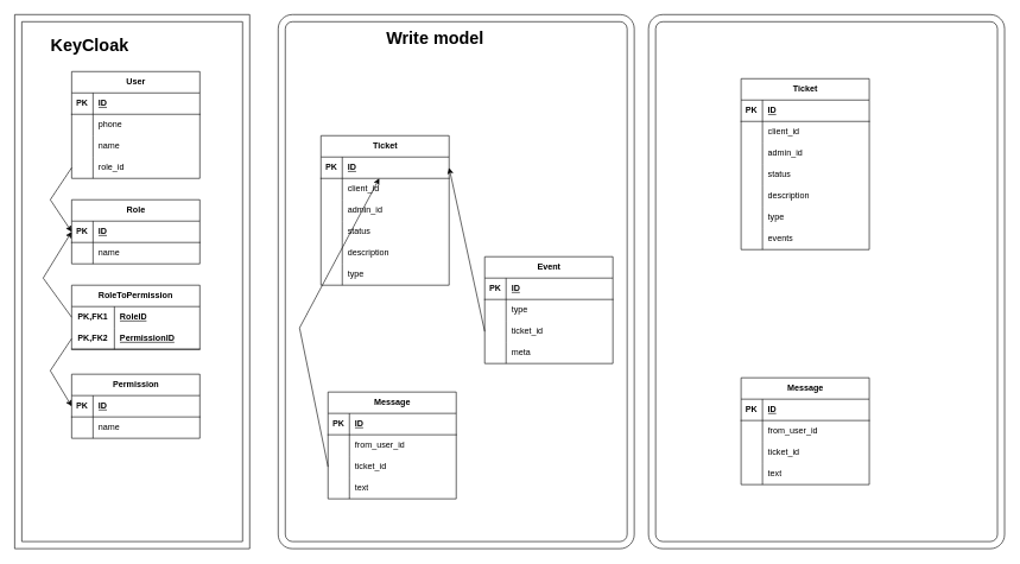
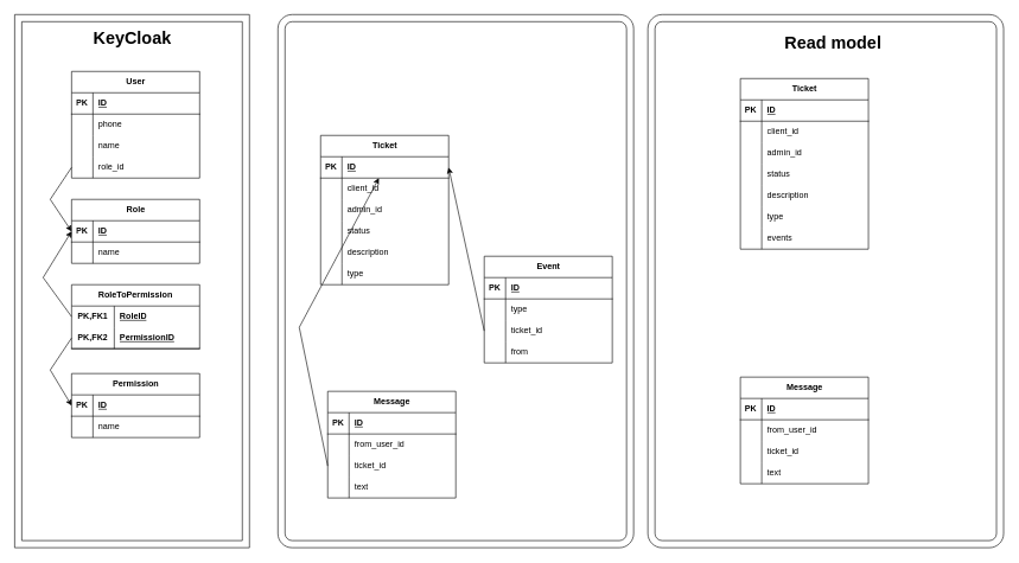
- <mxCell id="91" value="&lt;font style=&quot;font-size: 24px;&quot;&gt;&lt;b&gt;Write model&lt;/b&gt;&lt;/font&gt;" style="text;html=1;align=center;verticalAlign=middle;resizable=0;points=[];autosize=1;strokeColor=none;fillColor=none;" vertex="1" parent="1"><mxGeometry x="530" y="33" width="160" height="40" as="geometry" /></mxCell>
+ <mxCell id="115" value="&lt;font style=&quot;font-size: 24px;&quot;&gt;&lt;b&gt;Read model&lt;/b&gt;&lt;/font&gt;" style="text;html=1;align=center;verticalAlign=middle;resizable=0;points=[];autosize=1;strokeColor=none;fillColor=none;" vertex="1" parent="1"><mxGeometry x="1090" y="40" width="160" height="40" as="geometry" /></mxCell>
- <mxCell id="39" value="&lt;font style=&quot;font-size: 24px;&quot;&gt;&lt;b&gt;KeyCloak&lt;/b&gt;&lt;/font&gt;" style="text;html=1;align=center;verticalAlign=middle;resizable=0;points=[];autosize=1;strokeColor=none;fillColor=none;" vertex="1" parent="1"><mxGeometry x="60" y="43" width="130" height="40" as="geometry" /></mxCell>
+ <mxCell id="39" value="&lt;font style=&quot;font-size: 24px;&quot;&gt;&lt;b&gt;KeyCloak&lt;/b&gt;&lt;/font&gt;" style="text;html=1;align=center;verticalAlign=middle;resizable=0;points=[];autosize=1;strokeColor=none;fillColor=none;" vertex="1" parent="1"><mxGeometry x="120" y="33" width="130" height="40" as="geometry" /></mxCell>
- <mxCell id="89" value="meta" style="shape=partialRectangle;connectable=0;fillColor=none;top=0;left=0;bottom=0;right=0;align=left;spacingLeft=6;overflow=hidden;whiteSpace=wrap;html=1;" vertex="1" parent="87"><mxGeometry x="30" width="150" height="30" as="geometry"><mxRectangle width="150" height="30" as="alternateBounds" /></mxGeometry></mxCell>
+ <mxCell id="89" value="from" style="shape=partialRectangle;connectable=0;fillColor=none;top=0;left=0;bottom=0;right=0;align=left;spacingLeft=6;overflow=hidden;whiteSpace=wrap;html=1;" vertex="1" parent="87"><mxGeometry x="30" width="150" height="30" as="geometry"><mxRectangle width="150" height="30" as="alternateBounds" /></mxGeometry></mxCell>
